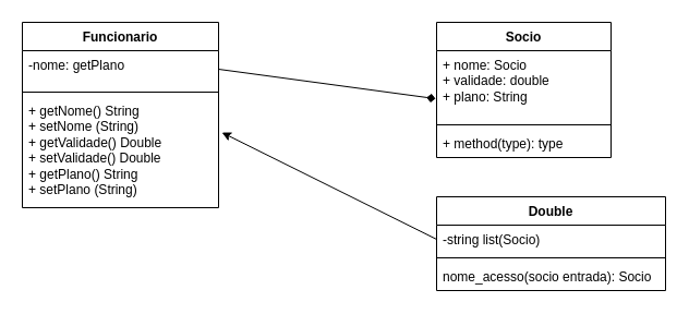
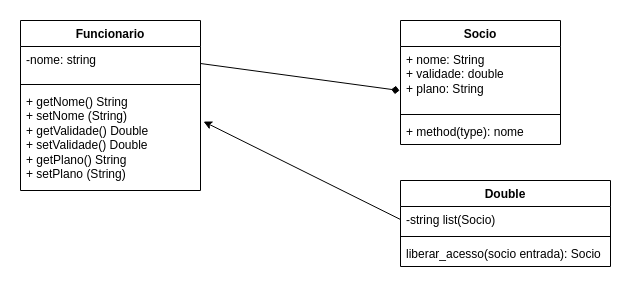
- <mxCell id="3" value="-nome: getPlano" style="text;strokeColor=none;fillColor=none;align=left;verticalAlign=top;spacingLeft=4;spacingRight=4;overflow=hidden;rotatable=0;points=[[0,0.5],[1,0.5]];portConstraint=eastwest;whiteSpace=wrap;html=1;" vertex="1" parent="2"><mxGeometry y="26" width="180" height="34" as="geometry" /></mxCell>
+ <mxCell id="3" value="-nome: string" style="text;strokeColor=none;fillColor=none;align=left;verticalAlign=top;spacingLeft=4;spacingRight=4;overflow=hidden;rotatable=0;points=[[0,0.5],[1,0.5]];portConstraint=eastwest;whiteSpace=wrap;html=1;" vertex="1" parent="2"><mxGeometry y="26" width="180" height="34" as="geometry" /></mxCell>
- <mxCell id="7" value="+ nome: Socio&lt;br&gt;+ validade: double&lt;br&gt;+ plano: String" style="text;strokeColor=none;fillColor=none;align=left;verticalAlign=top;spacingLeft=4;spacingRight=4;overflow=hidden;rotatable=0;points=[[0,0.5],[1,0.5]];portConstraint=eastwest;whiteSpace=wrap;html=1;" vertex="1" parent="6"><mxGeometry y="26" width="160" height="64" as="geometry" /></mxCell>
+ <mxCell id="7" value="+ nome: String&lt;br&gt;+ validade: double&lt;br&gt;+ plano: String" style="text;strokeColor=none;fillColor=none;align=left;verticalAlign=top;spacingLeft=4;spacingRight=4;overflow=hidden;rotatable=0;points=[[0,0.5],[1,0.5]];portConstraint=eastwest;whiteSpace=wrap;html=1;" vertex="1" parent="6"><mxGeometry y="26" width="160" height="64" as="geometry" /></mxCell>
- <mxCell id="9" value="+ method(type): type" style="text;strokeColor=none;fillColor=none;align=left;verticalAlign=top;spacingLeft=4;spacingRight=4;overflow=hidden;rotatable=0;points=[[0,0.5],[1,0.5]];portConstraint=eastwest;whiteSpace=wrap;html=1;" vertex="1" parent="6"><mxGeometry y="98" width="160" height="26" as="geometry" /></mxCell>
+ <mxCell id="9" value="+ method(type): nome" style="text;strokeColor=none;fillColor=none;align=left;verticalAlign=top;spacingLeft=4;spacingRight=4;overflow=hidden;rotatable=0;points=[[0,0.5],[1,0.5]];portConstraint=eastwest;whiteSpace=wrap;html=1;" vertex="1" parent="6"><mxGeometry y="98" width="160" height="26" as="geometry" /></mxCell>
- <mxCell id="13" value="nome_acesso(socio entrada): Socio" style="text;strokeColor=none;fillColor=none;align=left;verticalAlign=top;spacingLeft=4;spacingRight=4;overflow=hidden;rotatable=0;points=[[0,0.5],[1,0.5]];portConstraint=eastwest;whiteSpace=wrap;html=1;" vertex="1" parent="10"><mxGeometry y="60" width="210" height="26" as="geometry" /></mxCell>
+ <mxCell id="13" value="liberar_acesso(socio entrada): Socio" style="text;strokeColor=none;fillColor=none;align=left;verticalAlign=top;spacingLeft=4;spacingRight=4;overflow=hidden;rotatable=0;points=[[0,0.5],[1,0.5]];portConstraint=eastwest;whiteSpace=wrap;html=1;" vertex="1" parent="10"><mxGeometry y="60" width="210" height="26" as="geometry" /></mxCell>
